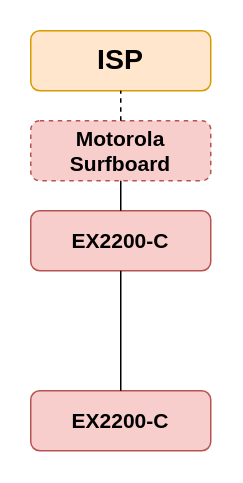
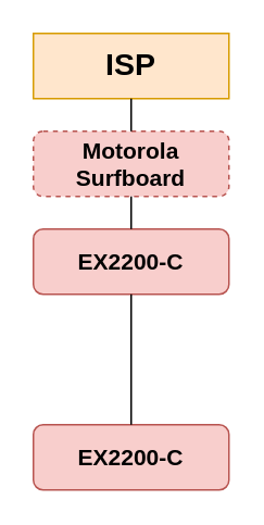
- <mxCell id="2" value="&lt;b&gt;&lt;font style=&quot;font-size: 19px;&quot;&gt;ISP&lt;/font&gt;&lt;/b&gt;" style="rounded=1;whiteSpace=wrap;html=1;fillColor=#ffe6cc;strokeColor=#d79b00;" vertex="1" parent="1"><mxGeometry x="20" y="20" width="120" height="40" as="geometry" /></mxCell>
+ <mxCell id="2" value="&lt;b&gt;&lt;font style=&quot;font-size: 19px;&quot;&gt;ISP&lt;/font&gt;&lt;/b&gt;" style="whiteSpace=wrap;html=1;fillColor=#ffe6cc;strokeColor=#d79b00;rounded=0;" vertex="1" parent="1"><mxGeometry x="20" y="20" width="120" height="40" as="geometry" /></mxCell>
- <mxCell id="8" value="" style="endArrow=none;html=1;rounded=0;entryX=0.5;entryY=1;entryDx=0;entryDy=0;exitX=0.5;exitY=0;exitDx=0;exitDy=0;dashed=1;" edge="1" parent="1" source="3" target="2"><mxGeometry width="50" height="50" relative="1" as="geometry"><mxPoint x="380" y="190" as="sourcePoint" /><mxPoint x="430" y="140" as="targetPoint" /></mxGeometry></mxCell>
+ <mxCell id="8" value="" style="endArrow=none;html=1;rounded=0;entryX=0.5;entryY=1;entryDx=0;entryDy=0;exitX=0.5;exitY=0;exitDx=0;exitDy=0;" edge="1" parent="1" source="3" target="2"><mxGeometry width="50" height="50" relative="1" as="geometry"><mxPoint x="380" y="190" as="sourcePoint" /><mxPoint x="430" y="140" as="targetPoint" /></mxGeometry></mxCell>
